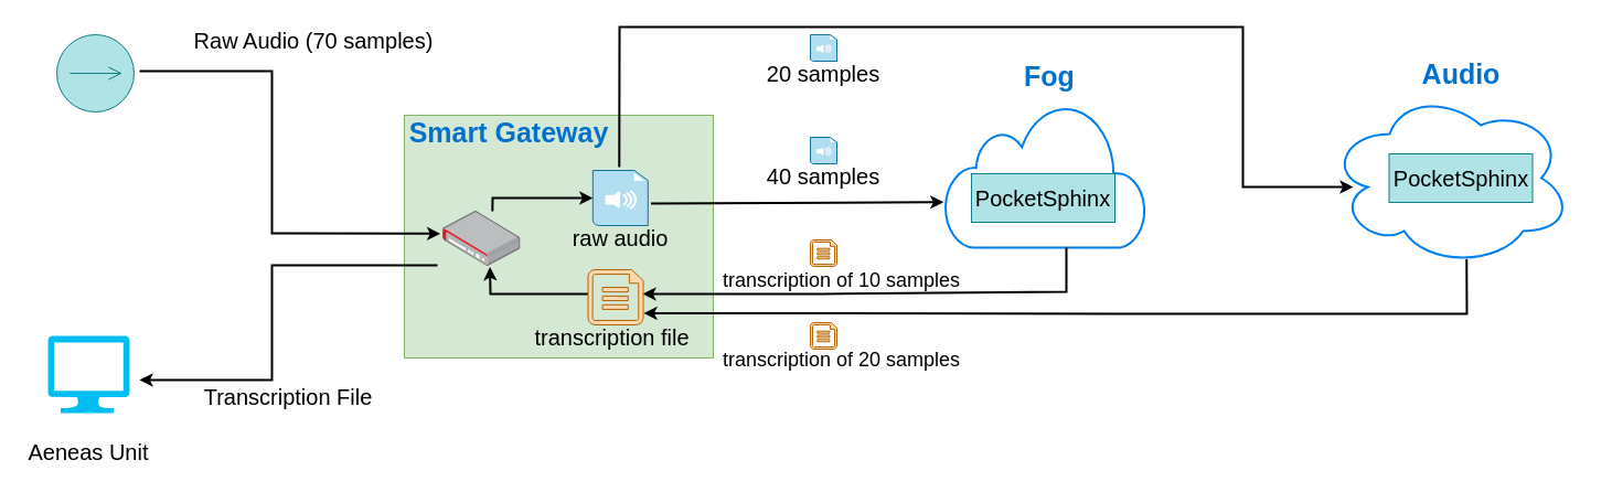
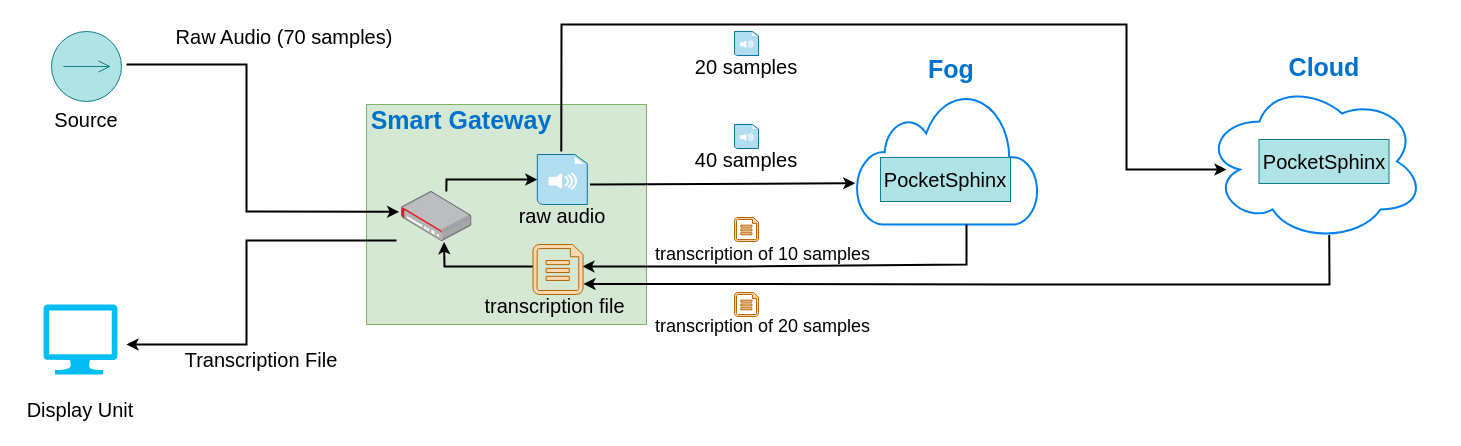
- <mxCell id="24" value="Audio" style="text;html=1;strokeColor=none;fillColor=none;align=center;verticalAlign=middle;whiteSpace=wrap;rounded=0;fontSize=25;fontColor=#0072CE;fontStyle=1" parent="1" vertex="1"><mxGeometry x="1208.5" y="50.99" width="230" height="30" as="geometry" /></mxCell>
+ <mxCell id="24" value="Cloud" style="text;html=1;strokeColor=none;fillColor=none;align=center;verticalAlign=middle;whiteSpace=wrap;rounded=0;fontSize=25;fontColor=#0072CE;fontStyle=1" parent="1" vertex="1"><mxGeometry x="1208.5" y="50.99" width="230" height="30" as="geometry" /></mxCell>
+ <mxCell id="9" value="Source" style="text;html=1;strokeColor=none;fillColor=none;align=center;verticalAlign=middle;whiteSpace=wrap;rounded=0;fontSize=20;" parent="1" vertex="1"><mxGeometry x="26" y="104" width="120" height="30" as="geometry" /></mxCell>
- <mxCell id="5" value="Aeneas Unit" style="text;html=1;strokeColor=none;fillColor=none;align=center;verticalAlign=middle;whiteSpace=wrap;rounded=0;fontSize=20;" parent="1" vertex="1"><mxGeometry x="20" y="394" width="120" height="30" as="geometry" /></mxCell>
+ <mxCell id="5" value="Display Unit" style="text;html=1;strokeColor=none;fillColor=none;align=center;verticalAlign=middle;whiteSpace=wrap;rounded=0;fontSize=20;" parent="1" vertex="1"><mxGeometry x="20" y="394" width="120" height="30" as="geometry" /></mxCell>
